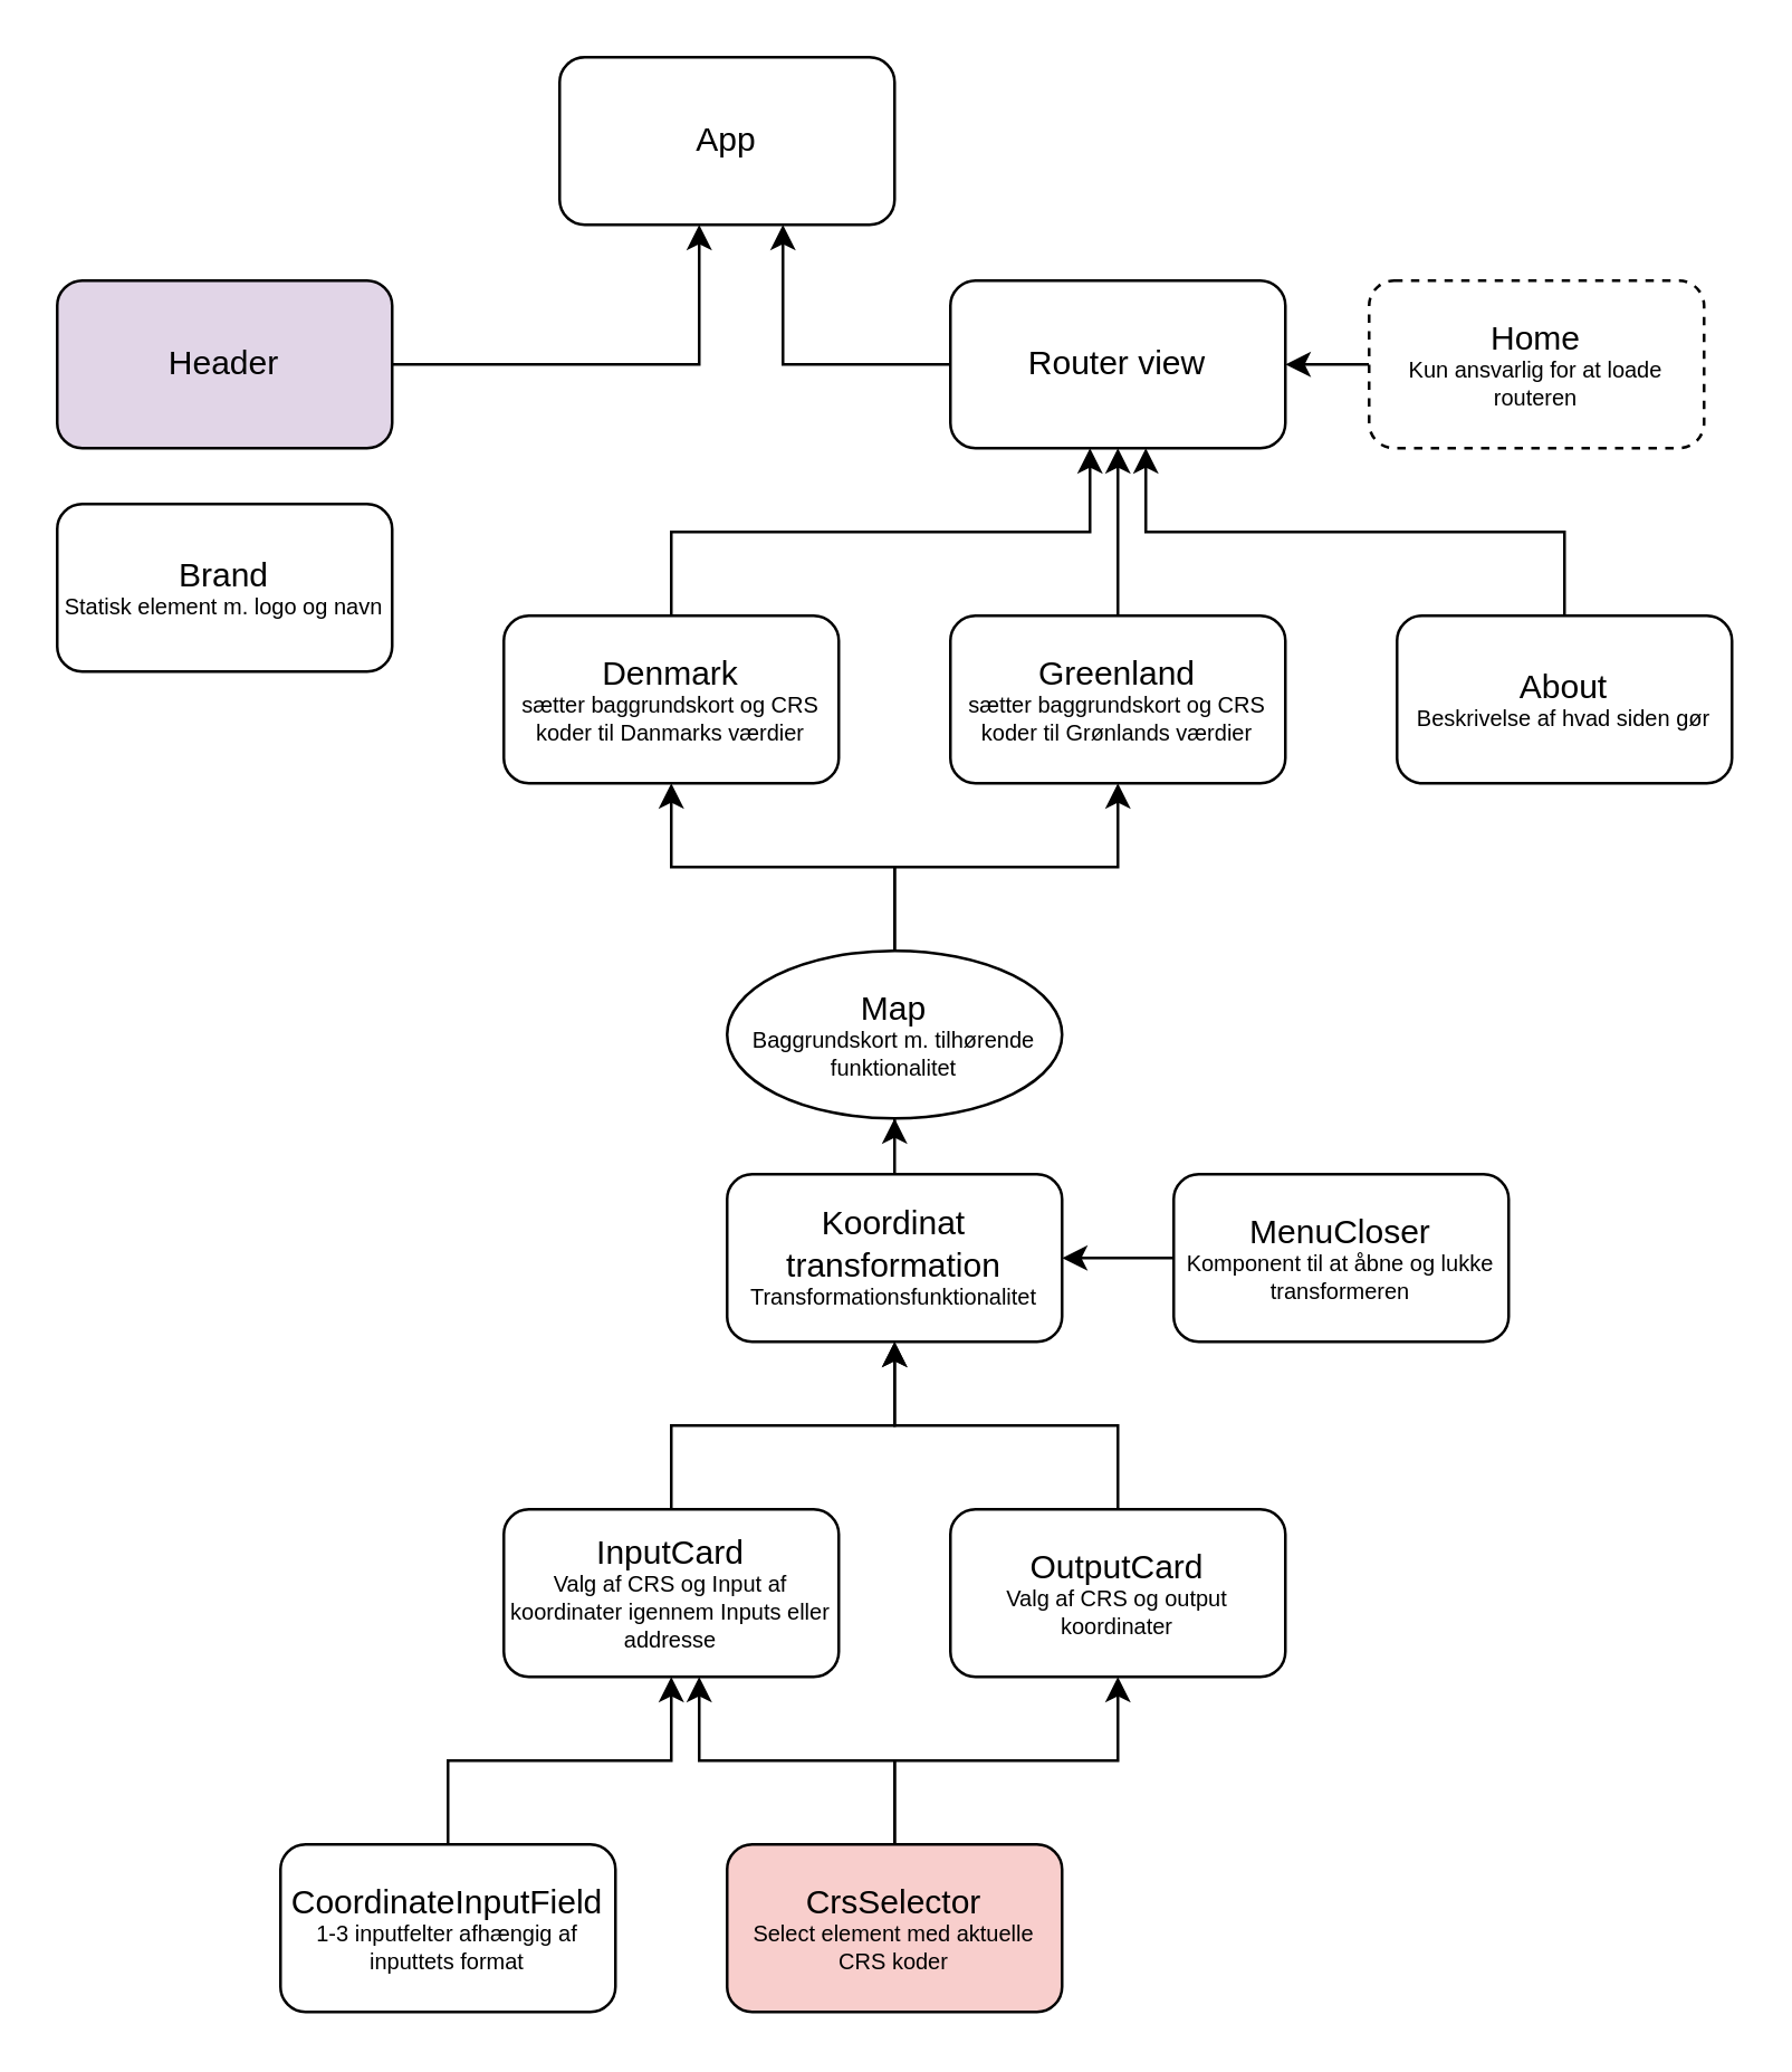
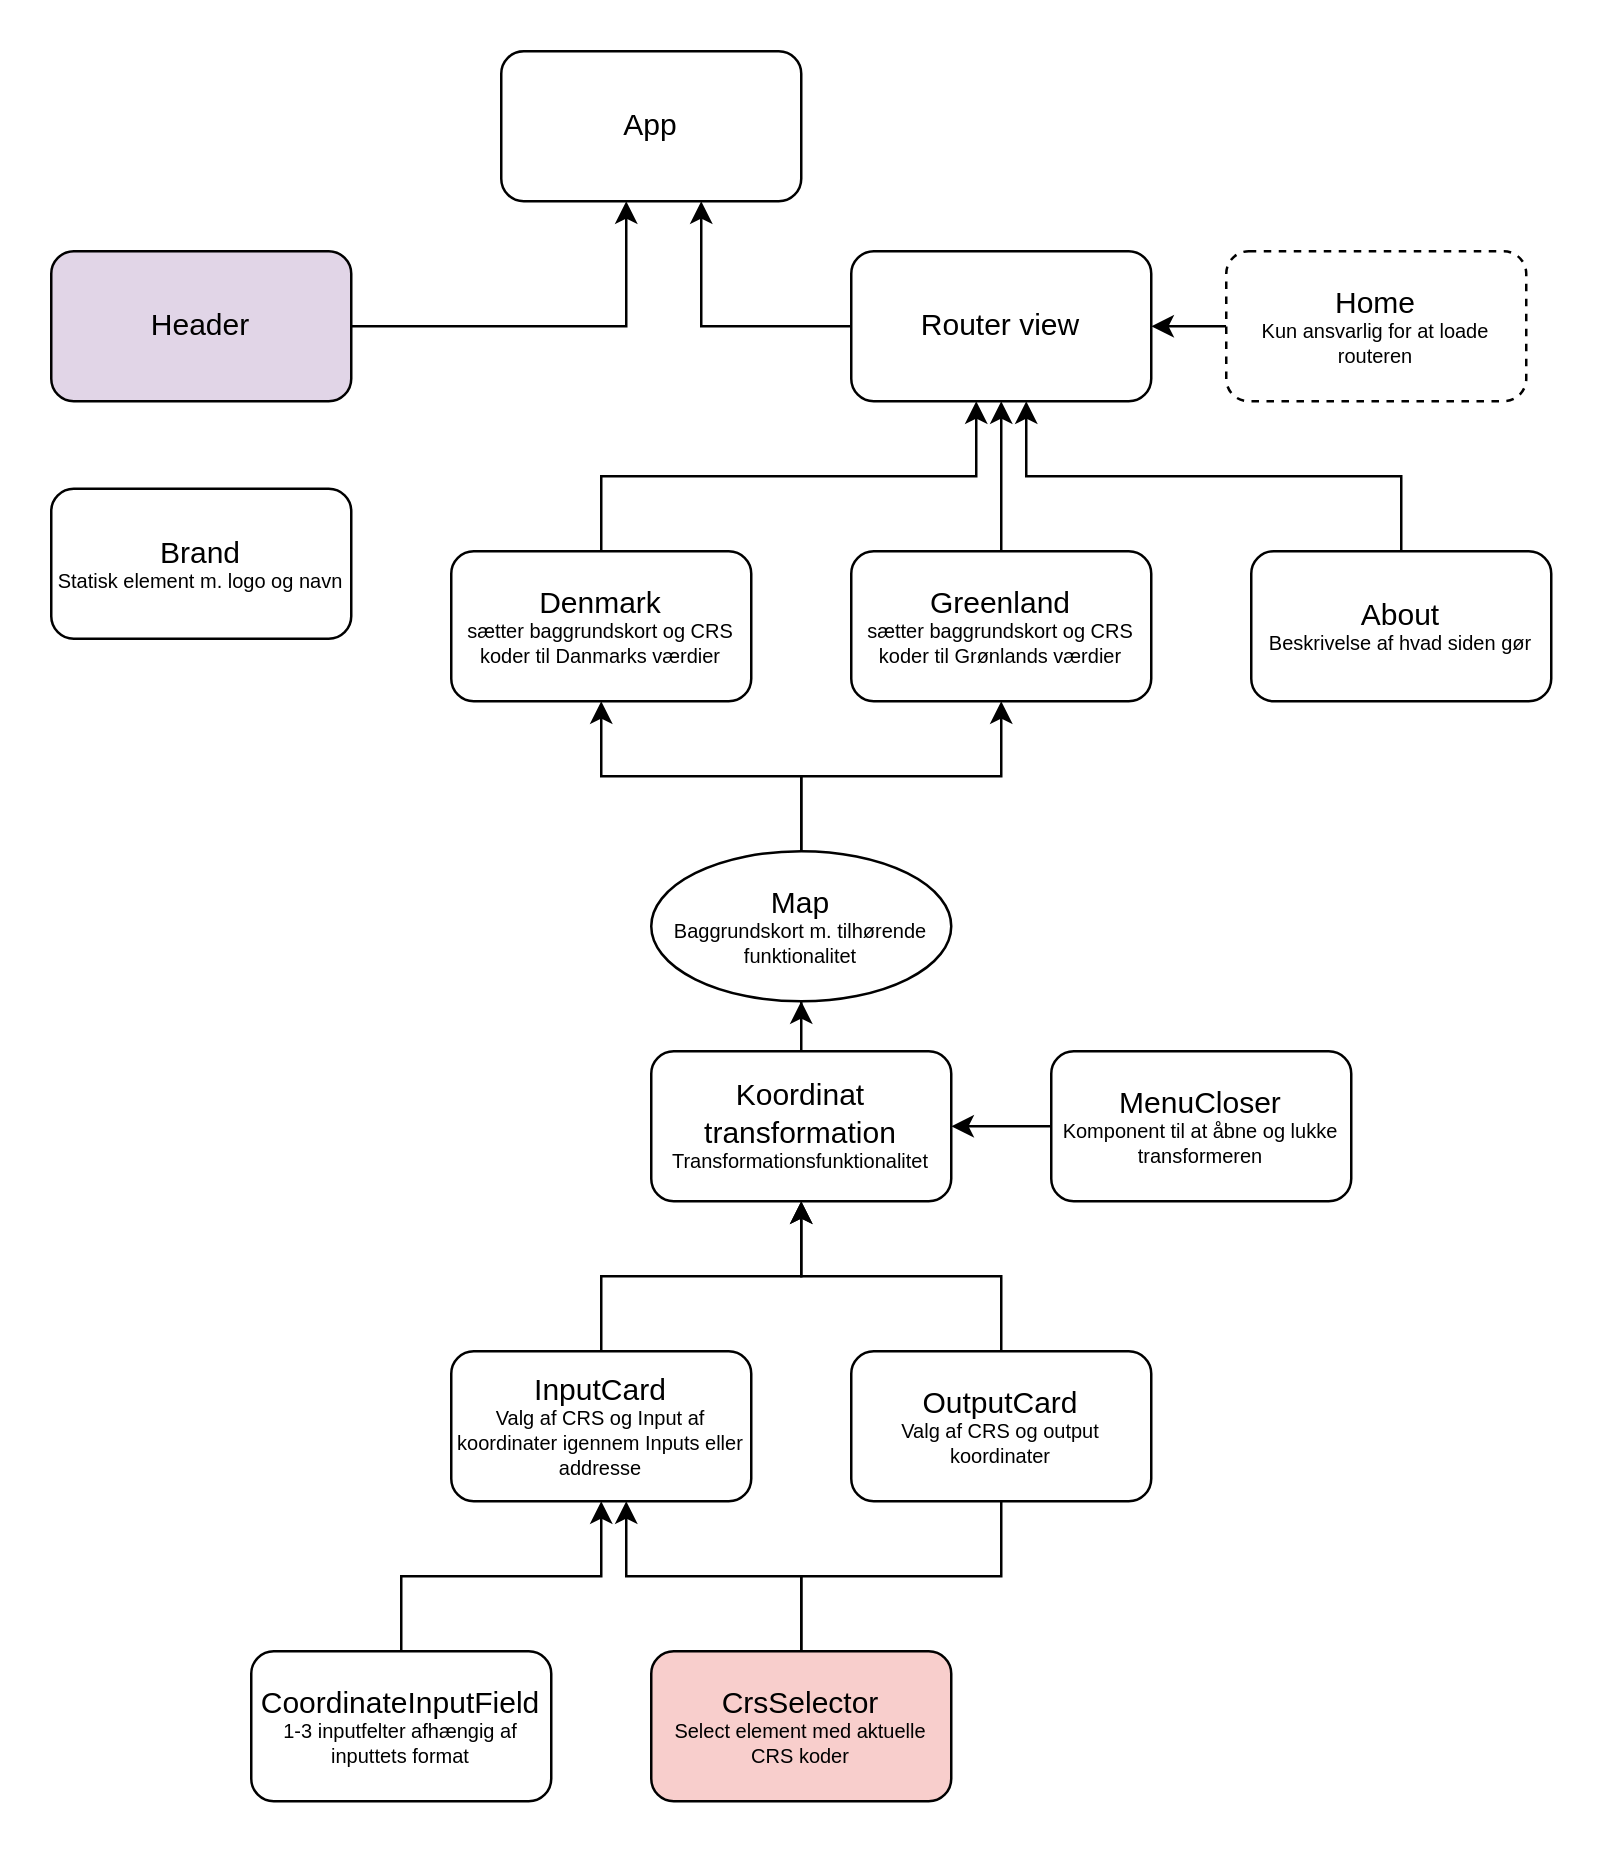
- <mxCell id="16" value="&lt;div&gt;Brand&lt;/div&gt;&lt;div style=&quot;font-size: 8px;&quot;&gt;Statisk element m. logo og navn&lt;br&gt;&lt;/div&gt;" style="rounded=1;whiteSpace=wrap;html=1;" vertex="1" parent="1"><mxGeometry x="20" y="180" width="120" height="60" as="geometry" /></mxCell>
+ <mxCell id="16" value="&lt;div&gt;Brand&lt;/div&gt;&lt;div style=&quot;font-size: 8px;&quot;&gt;Statisk element m. logo og navn&lt;br&gt;&lt;/div&gt;" style="rounded=1;whiteSpace=wrap;html=1;" vertex="1" parent="1"><mxGeometry x="20" y="195" width="120" height="60" as="geometry" /></mxCell>
- <mxCell id="22" style="edgeStyle=orthogonalEdgeStyle;rounded=0;orthogonalLoop=1;jettySize=auto;html=1;" edge="1" parent="1" source="23" target="15"><mxGeometry relative="1" as="geometry" /></mxCell>
+ <mxCell id="22" style="edgeStyle=orthogonalEdgeStyle;rounded=0;orthogonalLoop=1;jettySize=auto;html=1;endArrow=none;" edge="1" parent="1" source="23" target="15"><mxGeometry relative="1" as="geometry" /></mxCell>
